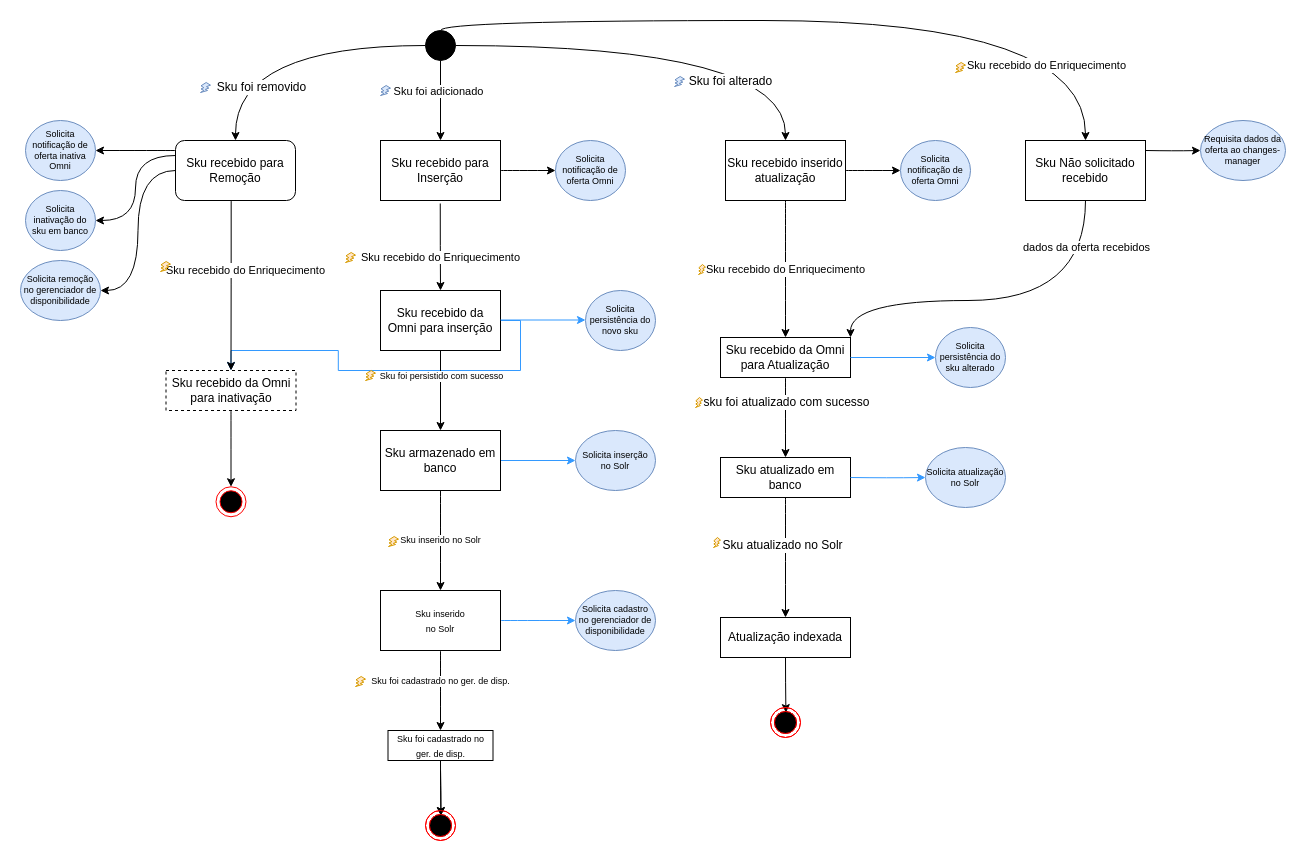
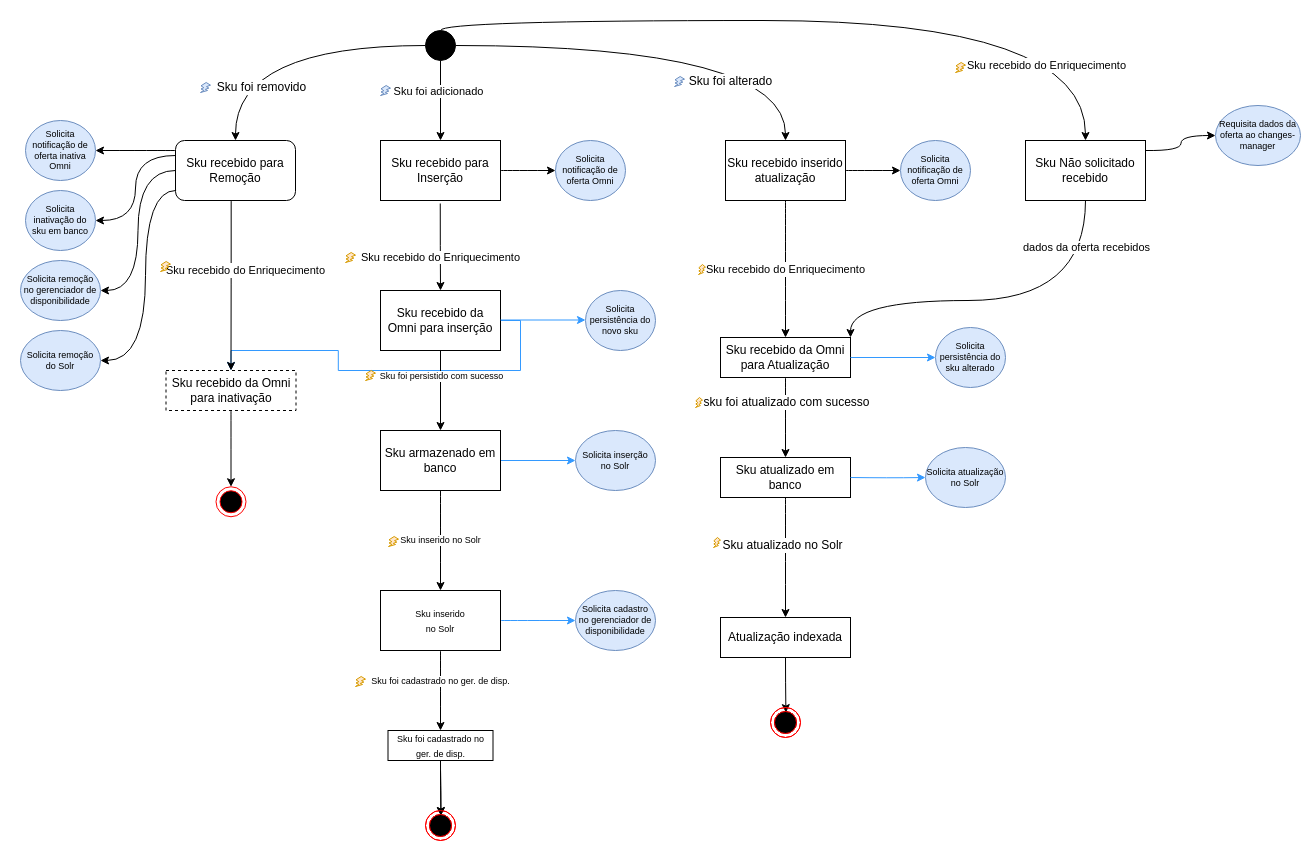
- <mxCell id="82" value="Requisita dados da oferta ao changes-manager" style="ellipse;whiteSpace=wrap;html=1;fillColor=#dae8fc;fontSize=9;strokeColor=#6c8ebf;" parent="1" vertex="1"><mxGeometry x="1200" y="120" width="85" height="60" as="geometry" /></mxCell>
+ <mxCell id="82" value="Requisita dados da oferta ao changes-manager" style="ellipse;whiteSpace=wrap;html=1;fillColor=#dae8fc;fontSize=9;strokeColor=#6c8ebf;" parent="1" vertex="1"><mxGeometry x="1215" y="105" width="85" height="60" as="geometry" /></mxCell>
+ <mxCell id="71" style="edgeStyle=orthogonalEdgeStyle;curved=1;rounded=0;orthogonalLoop=1;jettySize=auto;html=1;entryX=1;entryY=0.5;entryDx=0;entryDy=0;fontSize=9;exitX=0.005;exitY=0.832;exitDx=0;exitDy=0;exitPerimeter=0;" parent="1" source="62" target="73" edge="1"><mxGeometry relative="1" as="geometry"><mxPoint x="155" y="360" as="sourcePoint" /><Array as="points"><mxPoint x="145" y="190" /><mxPoint x="145" y="360" /></Array></mxGeometry></mxCell>
+ <mxCell id="73" value="Solicita remoção do Solr" style="ellipse;whiteSpace=wrap;html=1;fillColor=#dae8fc;fontSize=9;strokeColor=#6c8ebf;" parent="1" vertex="1"><mxGeometry x="20" y="330" width="80" height="60" as="geometry" /></mxCell>
